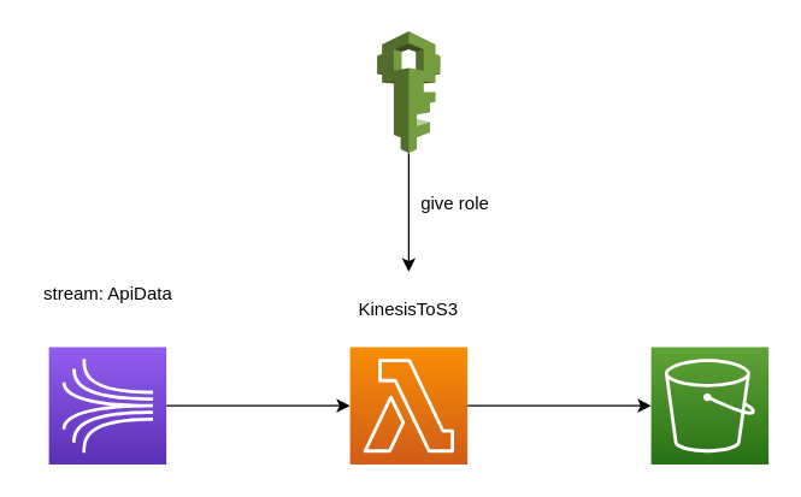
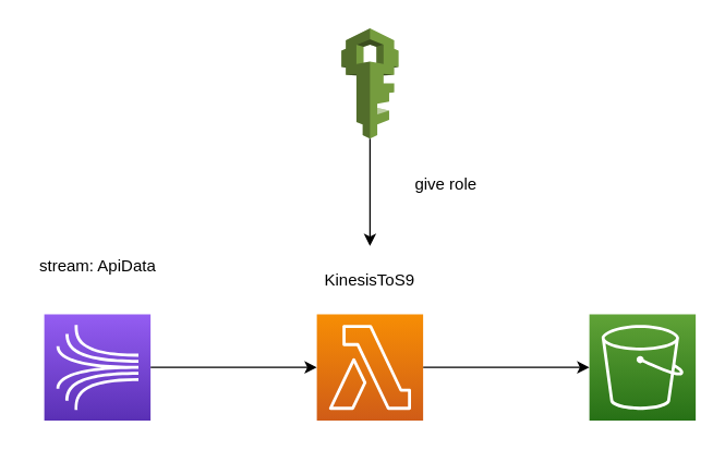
- <mxCell id="11" value="give role" style="text;html=1;strokeColor=none;fillColor=none;align=center;verticalAlign=middle;whiteSpace=wrap;rounded=0;" vertex="1" parent="1"><mxGeometry x="272" y="120" width="60" height="30" as="geometry" /></mxCell>
+ <mxCell id="11" value="give role" style="text;html=1;strokeColor=none;fillColor=none;align=center;verticalAlign=middle;whiteSpace=wrap;rounded=0;" vertex="1" parent="1"><mxGeometry x="297" y="120" width="60" height="30" as="geometry" /></mxCell>
- <mxCell id="8" value="KinesisToS3" style="text;html=1;strokeColor=none;fillColor=none;align=center;verticalAlign=middle;whiteSpace=wrap;rounded=0;" vertex="1" parent="1"><mxGeometry x="241" y="190" width="60" height="30" as="geometry" /></mxCell>
+ <mxCell id="8" value="KinesisToS9" style="text;html=1;strokeColor=none;fillColor=none;align=center;verticalAlign=middle;whiteSpace=wrap;rounded=0;" vertex="1" parent="1"><mxGeometry x="241" y="190" width="60" height="30" as="geometry" /></mxCell>
